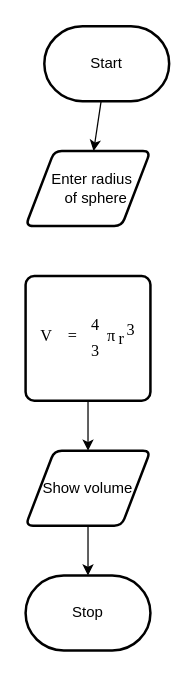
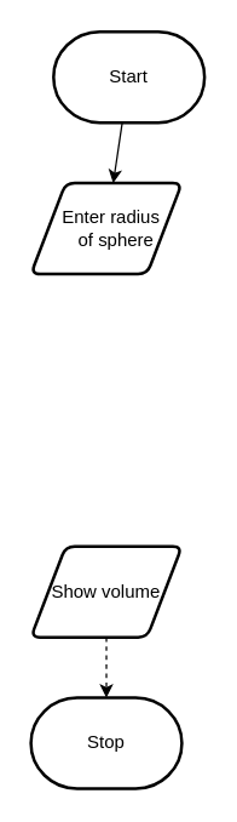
- <mxCell id="6" value="&lt;font style=&quot;font-size: 13px&quot;&gt;&lt;div class=&quot;lr-fy-ecl lr-fy-eq-elem&quot; style=&quot;display: inline-block ; position: relative ; transition: all 0.05s ease-in-out 0s ; font-family: &amp;#34;stixgeneral&amp;#34; , &amp;#34;georgia&amp;#34; ; margin-right: 10px ; margin-top: 0px ; margin-bottom: 0px&quot;&gt;V&lt;/div&gt;&lt;div class=&quot;lr-fy-eq-elem lr-fy-eq-add&quot; style=&quot;display: inline-block ; position: relative ; transition: all 0.05s ease-in-out 0s ; font-family: &amp;#34;stixgeneral&amp;#34; , &amp;#34;georgia&amp;#34; ; margin-left: 0.2em ; margin-right: 0.2em&quot;&gt;=&lt;/div&gt;&lt;div class=&quot;lr-fy-eq-elem eiuJYe&quot; style=&quot;display: inline-block ; position: relative ; transition: all 0.05s ease-in-out 0s ; font-family: &amp;#34;stixgeneral&amp;#34; , &amp;#34;georgia&amp;#34; ; margin-left: 5px ; margin-top: 0px ; margin-bottom: 0px&quot;&gt;&lt;div class=&quot;lr-fy-eq-elem&quot; style=&quot;vertical-align: middle ; display: inline-block ; position: relative ; transition: all 0.05s ease-in-out 0s ; font-size: 13px&quot;&gt;&lt;div class=&quot;lr-fy-eq-elem&quot; style=&quot;display: inline-block ; position: relative ; transition: all 0.05s ease-in-out 0s ; text-align: center ; vertical-align: middle ; font-size: 13px&quot;&gt;&lt;div class=&quot;lr-fy-ecv lr-fy-eq-elem&quot; style=&quot;display: inline-block ; position: relative ; transition: all 0.05s ease-in-out 0s ; font-family: &amp;#34;stixgeneral&amp;#34; , &amp;#34;times&amp;#34; , &amp;#34;times new roman&amp;#34; , serif ; font-size: 13px&quot;&gt;4&lt;/div&gt;&lt;div class=&quot;lr-fy-eq-add&quot; style=&quot;width: 14px ; height: 1px ; margin-top: 2px ; margin-bottom: 2px ; font-size: 13px&quot;&gt;&lt;/div&gt;&lt;div class=&quot;lr-fy-ecv lr-fy-eq-elem&quot; style=&quot;display: inline-block ; position: relative ; transition: all 0.05s ease-in-out 0s ; font-family: &amp;#34;stixgeneral&amp;#34; , &amp;#34;times&amp;#34; , &amp;#34;times new roman&amp;#34; , serif ; font-size: 13px&quot;&gt;3&lt;/div&gt;&lt;/div&gt;&lt;div class=&quot;lr-fy-eq-elem lr-fy-eq-add&quot; style=&quot;display: inline-block ; position: relative ; transition: all 0.05s ease-in-out 0s ; margin-left: 0.2em ; font-size: 13px&quot;&gt;&lt;/div&gt;&lt;div class=&quot;lr-fy-ecl lr-fy-eq-elem&quot; style=&quot;display: inline-block ; position: relative ; transition: all 0.05s ease-in-out 0s ; font-size: 13px&quot;&gt;π&lt;/div&gt;&lt;/div&gt;&lt;div class=&quot;lr-fy-eq-elem lr-fy-eq-add&quot; style=&quot;vertical-align: middle ; display: inline-block ; position: relative ; transition: all 0.05s ease-in-out 0s ; margin-left: 0.2em ; font-size: 13px&quot;&gt;&lt;/div&gt;&lt;div class=&quot;lr-fy-eq-elem&quot; style=&quot;display: inline-block ; position: relative ; transition: all 0.05s ease-in-out 0s ; font-size: 13px&quot;&gt;&lt;div class=&quot;lr-fy-el lr-fy-eq-elem&quot; style=&quot;vertical-align: middle ; display: inline-block ; position: relative ; transition: all 0.05s ease-in-out 0s ; margin: -4px ; padding: 4px ; cursor: pointer ; font-size: 13px&quot;&gt;r&lt;/div&gt;&lt;div class=&quot;lr-fy-ecv lr-fy-eq-elem&quot; style=&quot;display: inline-block ; position: relative ; transition: all 0.05s ease-in-out 0s ; font-family: &amp;#34;stixgeneral&amp;#34; , &amp;#34;times&amp;#34; , &amp;#34;times new roman&amp;#34; , serif ; margin-left: 0.15em ; font-size: 13px&quot;&gt;&lt;sup style=&quot;font-size: 13px&quot;&gt;3&lt;/sup&gt;&lt;/div&gt;&lt;/div&gt;&lt;/div&gt;&lt;/font&gt;" style="rounded=1;whiteSpace=wrap;html=1;absoluteArcSize=1;arcSize=14;strokeWidth=2;" parent="1" vertex="1"><mxGeometry x="20" y="220" width="100" height="100" as="geometry" /></mxCell>
- <mxCell id="5" style="edgeStyle=none;html=1;" parent="1" source="6" target="8" edge="1"><mxGeometry relative="1" as="geometry" /></mxCell>
- <mxCell id="7" style="edgeStyle=none;html=1;" parent="1" source="8" target="9" edge="1"><mxGeometry relative="1" as="geometry" /></mxCell>
+ <mxCell id="7" style="edgeStyle=none;html=1;dashed=1;" parent="1" source="8" target="9" edge="1"><mxGeometry relative="1" as="geometry" /></mxCell>
